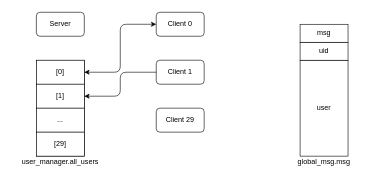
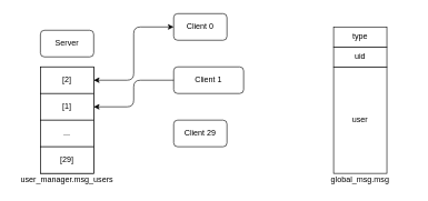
- <mxCell id="2" value="Server" style="rounded=1;whiteSpace=wrap;html=1;glass=0;sketch=0;" parent="1" vertex="1"><mxGeometry x="60" y="20" width="80" height="40" as="geometry" /></mxCell>
+ <mxCell id="2" value="Server" style="rounded=1;whiteSpace=wrap;html=1;glass=0;sketch=0;" parent="1" vertex="1"><mxGeometry x="60" y="45" width="80" height="40" as="geometry" /></mxCell>
- <mxCell id="17" value="msg" style="rounded=0;whiteSpace=wrap;html=1;glass=0;sketch=0;" parent="1" vertex="1"><mxGeometry x="500" y="40" width="80" height="30" as="geometry" /></mxCell>
+ <mxCell id="17" value="type" style="rounded=0;whiteSpace=wrap;html=1;glass=0;sketch=0;" parent="1" vertex="1"><mxGeometry x="500" y="40" width="80" height="30" as="geometry" /></mxCell>
- <mxCell id="5" value="[0]" style="rounded=0;whiteSpace=wrap;html=1;glass=0;sketch=0;" parent="1" vertex="1"><mxGeometry x="60" y="100" width="80" height="40" as="geometry" /></mxCell>
+ <mxCell id="5" value="[2]" style="rounded=0;whiteSpace=wrap;html=1;glass=0;sketch=0;" parent="1" vertex="1"><mxGeometry x="60" y="100" width="80" height="40" as="geometry" /></mxCell>
- <mxCell id="10" value="Client 1" style="rounded=1;whiteSpace=wrap;html=1;glass=0;sketch=0;" parent="1" vertex="1"><mxGeometry x="260" y="100" width="80" height="40" as="geometry" /></mxCell>
+ <mxCell id="10" value="Client 1" style="rounded=1;whiteSpace=wrap;html=1;glass=0;sketch=0;" parent="1" vertex="1"><mxGeometry x="260" y="100" width="105" height="40" as="geometry" /></mxCell>
- <mxCell id="4" value="user_manager.all_users" style="text;html=1;strokeColor=none;fillColor=none;align=center;verticalAlign=middle;whiteSpace=wrap;rounded=0;glass=0;sketch=0;" parent="1" vertex="1"><mxGeometry x="20" y="260" width="160" height="20" as="geometry" /></mxCell>
+ <mxCell id="4" value="user_manager.msg_users" style="text;html=1;strokeColor=none;fillColor=none;align=center;verticalAlign=middle;whiteSpace=wrap;rounded=0;glass=0;sketch=0;" parent="1" vertex="1"><mxGeometry x="20" y="260" width="160" height="20" as="geometry" /></mxCell>
